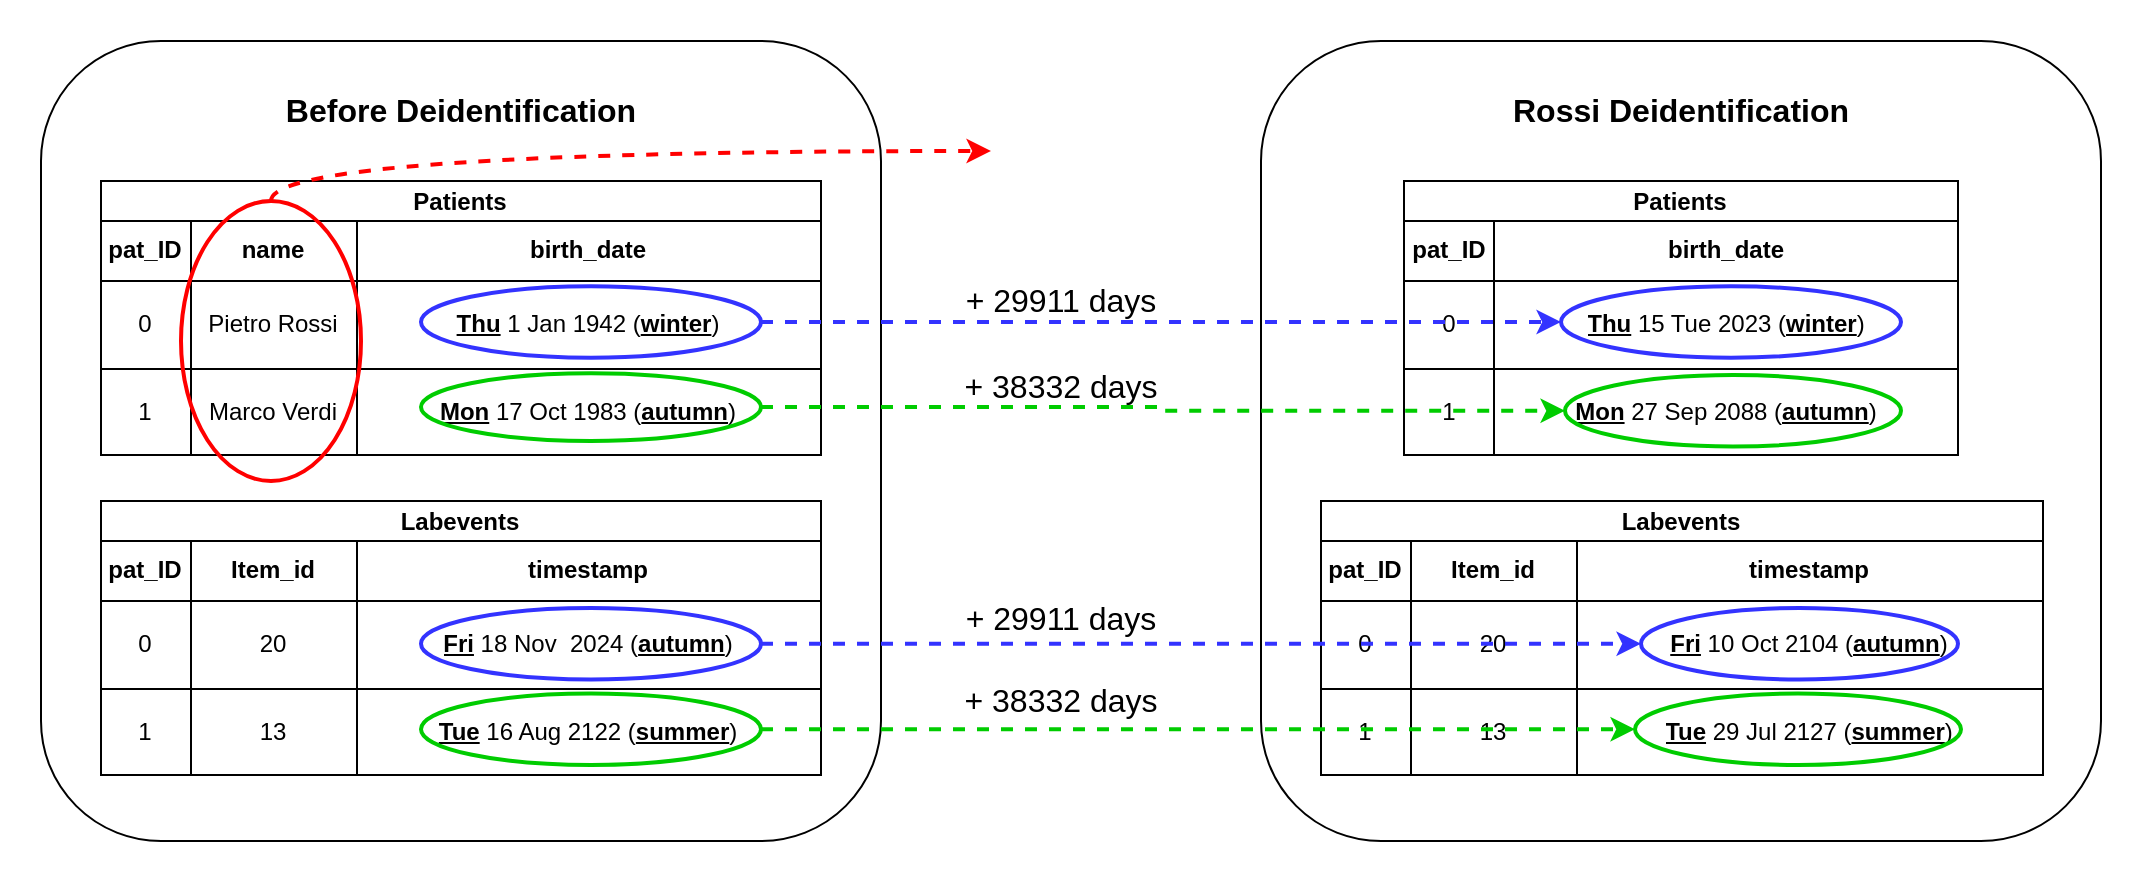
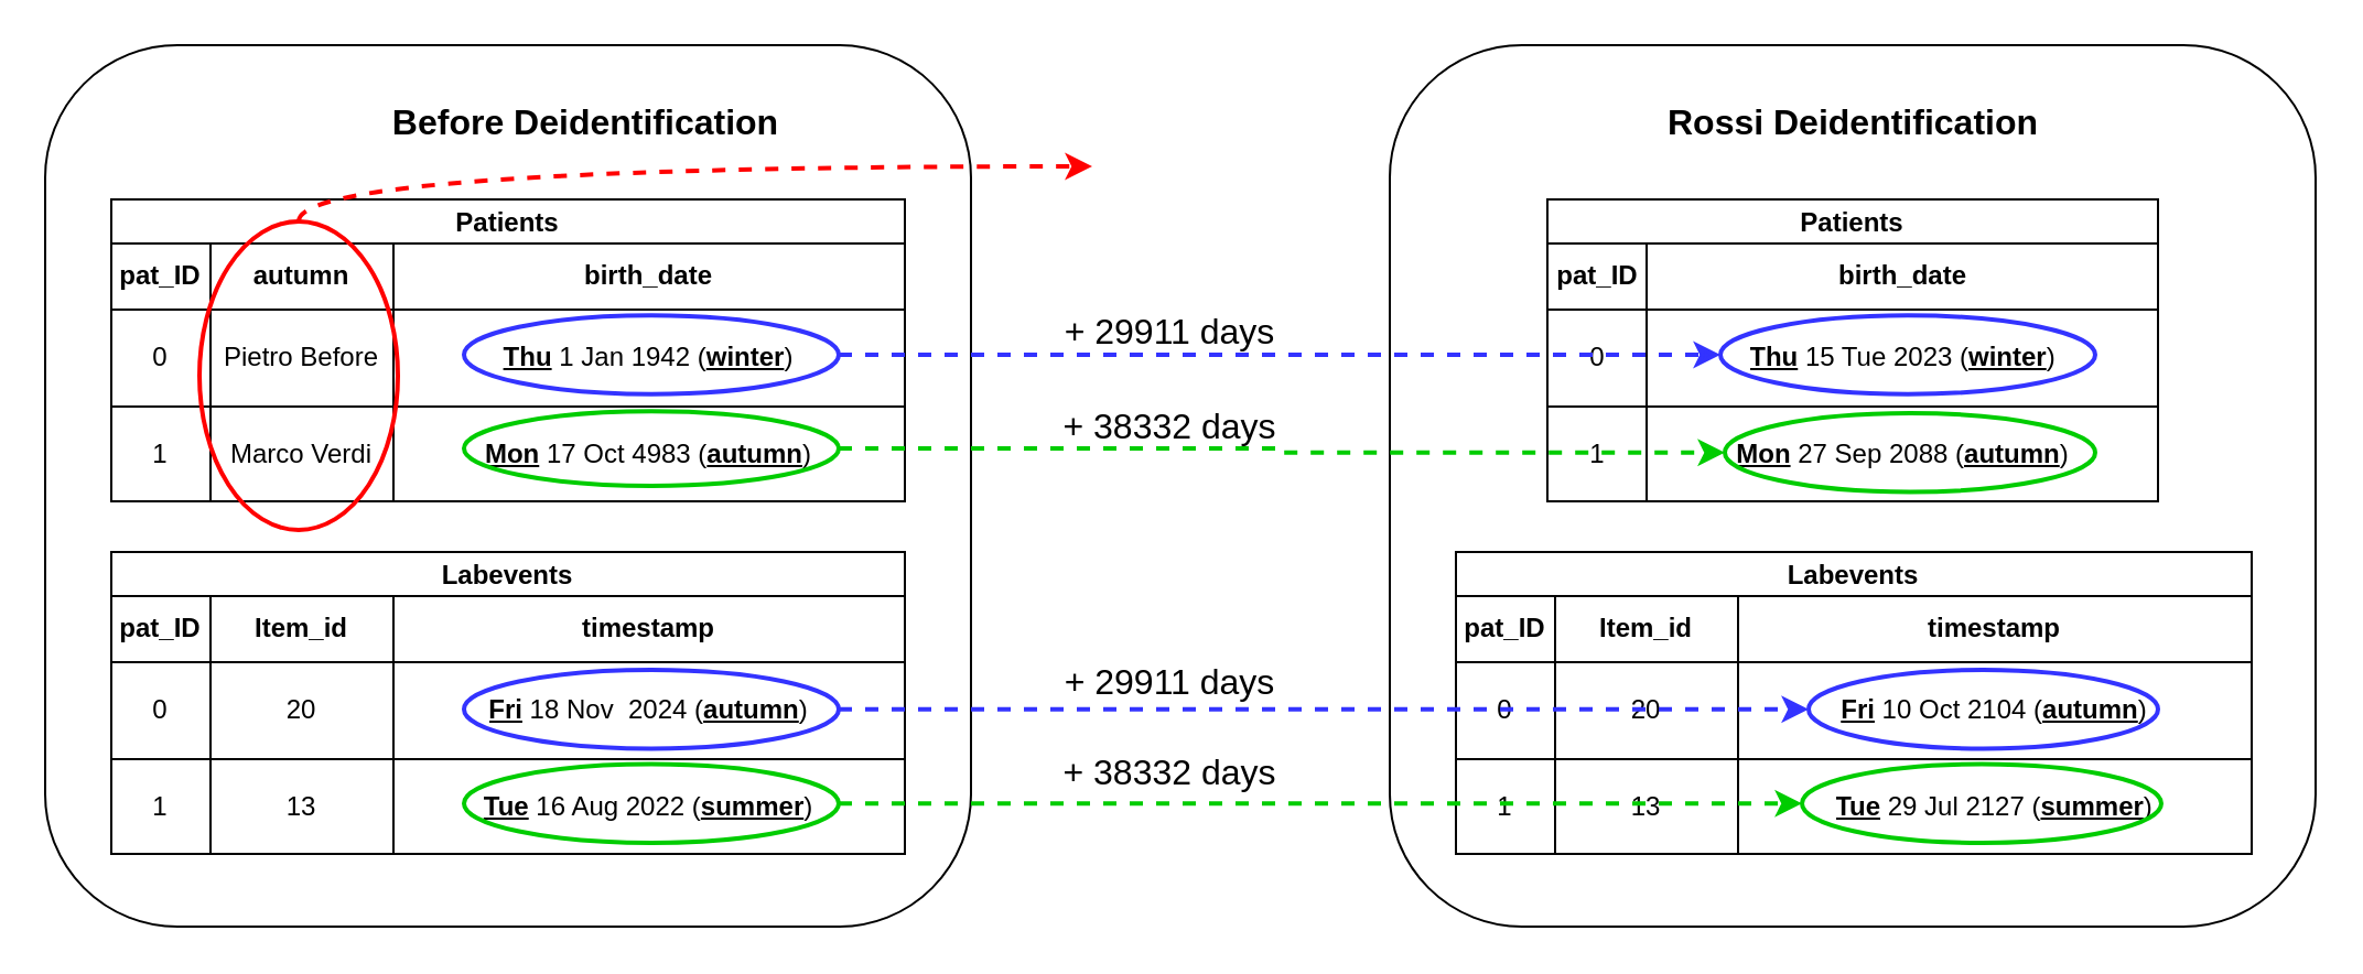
- <mxCell id="29" value="&lt;font style=&quot;font-size: 16px;&quot;&gt;&lt;b&gt;Before Deidentification&lt;/b&gt;&lt;/font&gt;" style="text;html=1;strokeColor=none;fillColor=none;align=center;verticalAlign=middle;whiteSpace=wrap;rounded=0;fontSize=12;" vertex="1" parent="1"><mxGeometry x="122.5" y="40" width="215" height="30" as="geometry" /></mxCell>
+ <mxCell id="29" value="&lt;font style=&quot;font-size: 16px;&quot;&gt;&lt;b&gt;Before Deidentification&lt;/b&gt;&lt;/font&gt;" style="text;html=1;strokeColor=none;fillColor=none;align=center;verticalAlign=middle;whiteSpace=wrap;rounded=0;fontSize=12;" vertex="1" parent="1"><mxGeometry x="157.5" y="40" width="215" height="30" as="geometry" /></mxCell>
- <mxCell id="6" value="name" style="shape=partialRectangle;html=1;whiteSpace=wrap;connectable=0;fillColor=none;top=0;left=0;bottom=0;right=0;overflow=hidden;fontSize=12;fontStyle=1" vertex="1" parent="4"><mxGeometry x="45" width="83" height="30" as="geometry"><mxRectangle width="83" height="30" as="alternateBounds" /></mxGeometry></mxCell>
+ <mxCell id="6" value="autumn" style="shape=partialRectangle;html=1;whiteSpace=wrap;connectable=0;fillColor=none;top=0;left=0;bottom=0;right=0;overflow=hidden;fontSize=12;fontStyle=1" vertex="1" parent="4"><mxGeometry x="45" width="83" height="30" as="geometry"><mxRectangle width="83" height="30" as="alternateBounds" /></mxGeometry></mxCell>
- <mxCell id="10" value="Pietro Rossi" style="shape=partialRectangle;html=1;whiteSpace=wrap;connectable=0;fillColor=none;top=0;left=0;bottom=0;right=0;overflow=hidden;fontSize=12;" vertex="1" parent="8"><mxGeometry x="45" width="83" height="44" as="geometry"><mxRectangle width="83" height="44" as="alternateBounds" /></mxGeometry></mxCell>
+ <mxCell id="10" value="Pietro Before" style="shape=partialRectangle;html=1;whiteSpace=wrap;connectable=0;fillColor=none;top=0;left=0;bottom=0;right=0;overflow=hidden;fontSize=12;" vertex="1" parent="8"><mxGeometry x="45" width="83" height="44" as="geometry"><mxRectangle width="83" height="44" as="alternateBounds" /></mxGeometry></mxCell>
- <mxCell id="15" value="&lt;u&gt;&lt;b&gt;Mon&lt;/b&gt;&lt;/u&gt; 17 Oct 1983 (&lt;b&gt;&lt;u&gt;autumn&lt;/u&gt;&lt;/b&gt;)" style="shape=partialRectangle;html=1;whiteSpace=wrap;connectable=0;fillColor=none;top=0;left=0;bottom=0;right=0;overflow=hidden;fontSize=12;" vertex="1" parent="12"><mxGeometry x="128" width="232" height="43" as="geometry"><mxRectangle width="232" height="43" as="alternateBounds" /></mxGeometry></mxCell>
+ <mxCell id="15" value="&lt;u&gt;&lt;b&gt;Mon&lt;/b&gt;&lt;/u&gt; 17 Oct 4983 (&lt;b&gt;&lt;u&gt;autumn&lt;/u&gt;&lt;/b&gt;)" style="shape=partialRectangle;html=1;whiteSpace=wrap;connectable=0;fillColor=none;top=0;left=0;bottom=0;right=0;overflow=hidden;fontSize=12;" vertex="1" parent="12"><mxGeometry x="128" width="232" height="43" as="geometry"><mxRectangle width="232" height="43" as="alternateBounds" /></mxGeometry></mxCell>
- <mxCell id="28" value="&lt;u&gt;&lt;b&gt;Tue&lt;/b&gt;&lt;/u&gt; 16 Aug 2122 (&lt;b&gt;&lt;u&gt;summer&lt;/u&gt;&lt;/b&gt;)" style="shape=partialRectangle;html=1;whiteSpace=wrap;connectable=0;fillColor=none;top=0;left=0;bottom=0;right=0;overflow=hidden;fontSize=12;" vertex="1" parent="25"><mxGeometry x="128" width="232" height="43" as="geometry"><mxRectangle width="232" height="43" as="alternateBounds" /></mxGeometry></mxCell>
+ <mxCell id="28" value="&lt;u&gt;&lt;b&gt;Tue&lt;/b&gt;&lt;/u&gt; 16 Aug 2022 (&lt;b&gt;&lt;u&gt;summer&lt;/u&gt;&lt;/b&gt;)" style="shape=partialRectangle;html=1;whiteSpace=wrap;connectable=0;fillColor=none;top=0;left=0;bottom=0;right=0;overflow=hidden;fontSize=12;" vertex="1" parent="25"><mxGeometry x="128" width="232" height="43" as="geometry"><mxRectangle width="232" height="43" as="alternateBounds" /></mxGeometry></mxCell>
